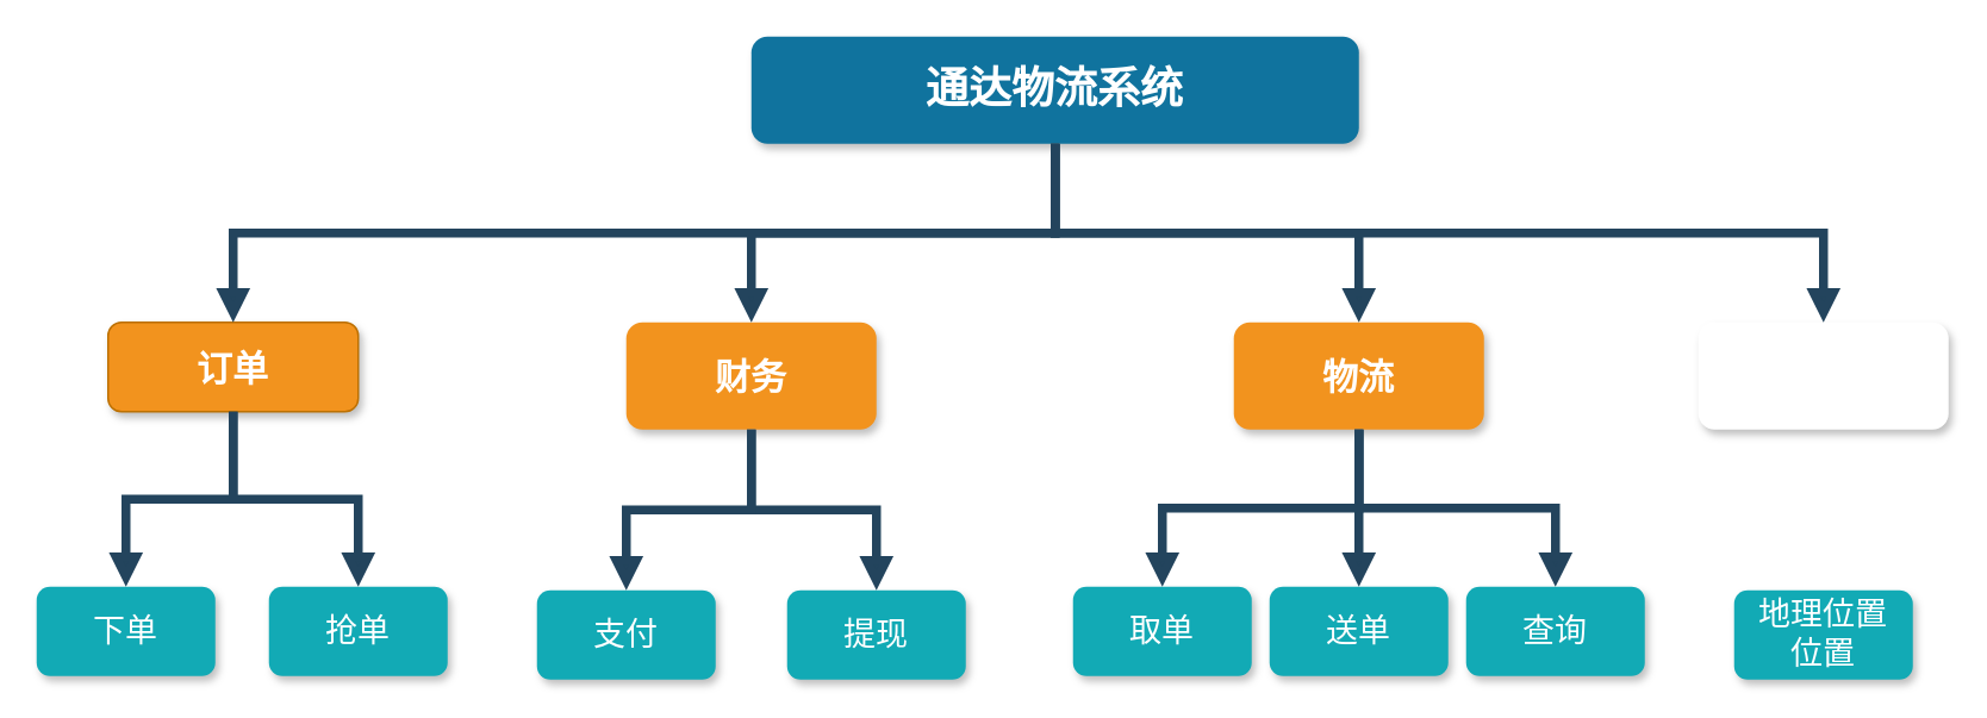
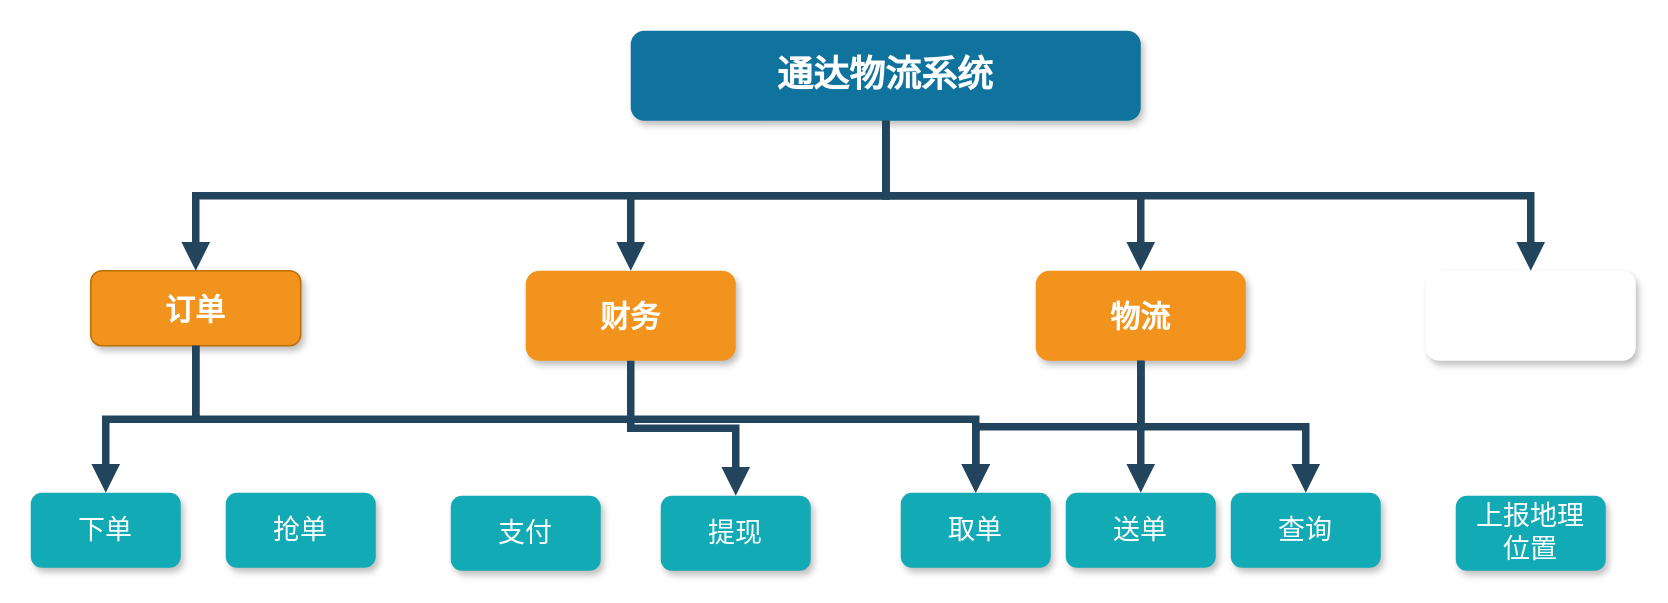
- <mxCell id="22" value="" style="edgeStyle=elbowEdgeStyle;elbow=vertical;rounded=0;fontColor=#000000;endArrow=block;endFill=1;strokeWidth=5;strokeColor=#23445D;fontSize=5;entryX=0.5;entryY=0;entryDx=0;entryDy=0;exitX=0.5;exitY=1;exitDx=0;exitDy=0;" edge="1" parent="1" source="4" target="18"><mxGeometry width="100" height="100" relative="1" as="geometry"><mxPoint x="140" y="260" as="sourcePoint" /><mxPoint x="210" y="348" as="targetPoint" /></mxGeometry></mxCell>
- <mxCell id="20" value="" style="edgeStyle=elbowEdgeStyle;elbow=vertical;rounded=0;fontColor=#000000;endArrow=block;endFill=1;strokeWidth=5;strokeColor=#23445D;fontSize=5;entryX=0.5;entryY=0;entryDx=0;entryDy=0;exitX=0.5;exitY=1;exitDx=0;exitDy=0;" edge="1" parent="1" source="3" target="15"><mxGeometry width="100" height="100" relative="1" as="geometry"><mxPoint x="130" y="240" as="sourcePoint" /><mxPoint x="80" y="338" as="targetPoint" /></mxGeometry></mxCell>
+ <mxCell id="20" value="" style="edgeStyle=elbowEdgeStyle;elbow=vertical;rounded=0;fontColor=#000000;endArrow=block;endFill=1;strokeWidth=5;strokeColor=#23445D;fontSize=5;exitX=0.5;exitY=1;exitDx=0;exitDy=0;" edge="1" parent="1" source="3" target="11"><mxGeometry width="100" height="100" relative="1" as="geometry"><mxPoint x="130" y="240" as="sourcePoint" /><mxPoint x="80" y="338" as="targetPoint" /></mxGeometry></mxCell>
- <mxCell id="13" value="地理位置&#10;位置" style="whiteSpace=wrap;rounded=1;fillColor=#12AAB5;strokeColor=none;shadow=1;fontColor=#FFFFFF;fontSize=18;verticalAlign=middle;horizontal=1;align=center;imageVerticalAlign=middle;" vertex="1" parent="1"><mxGeometry x="970" y="330" width="100" height="50" as="geometry" /></mxCell>
+ <mxCell id="13" value="上报地理&#10;位置" style="whiteSpace=wrap;rounded=1;fillColor=#12AAB5;strokeColor=none;shadow=1;fontColor=#FFFFFF;fontSize=18;verticalAlign=middle;horizontal=1;align=center;imageVerticalAlign=middle;" vertex="1" parent="1"><mxGeometry x="970" y="330" width="100" height="50" as="geometry" /></mxCell>
